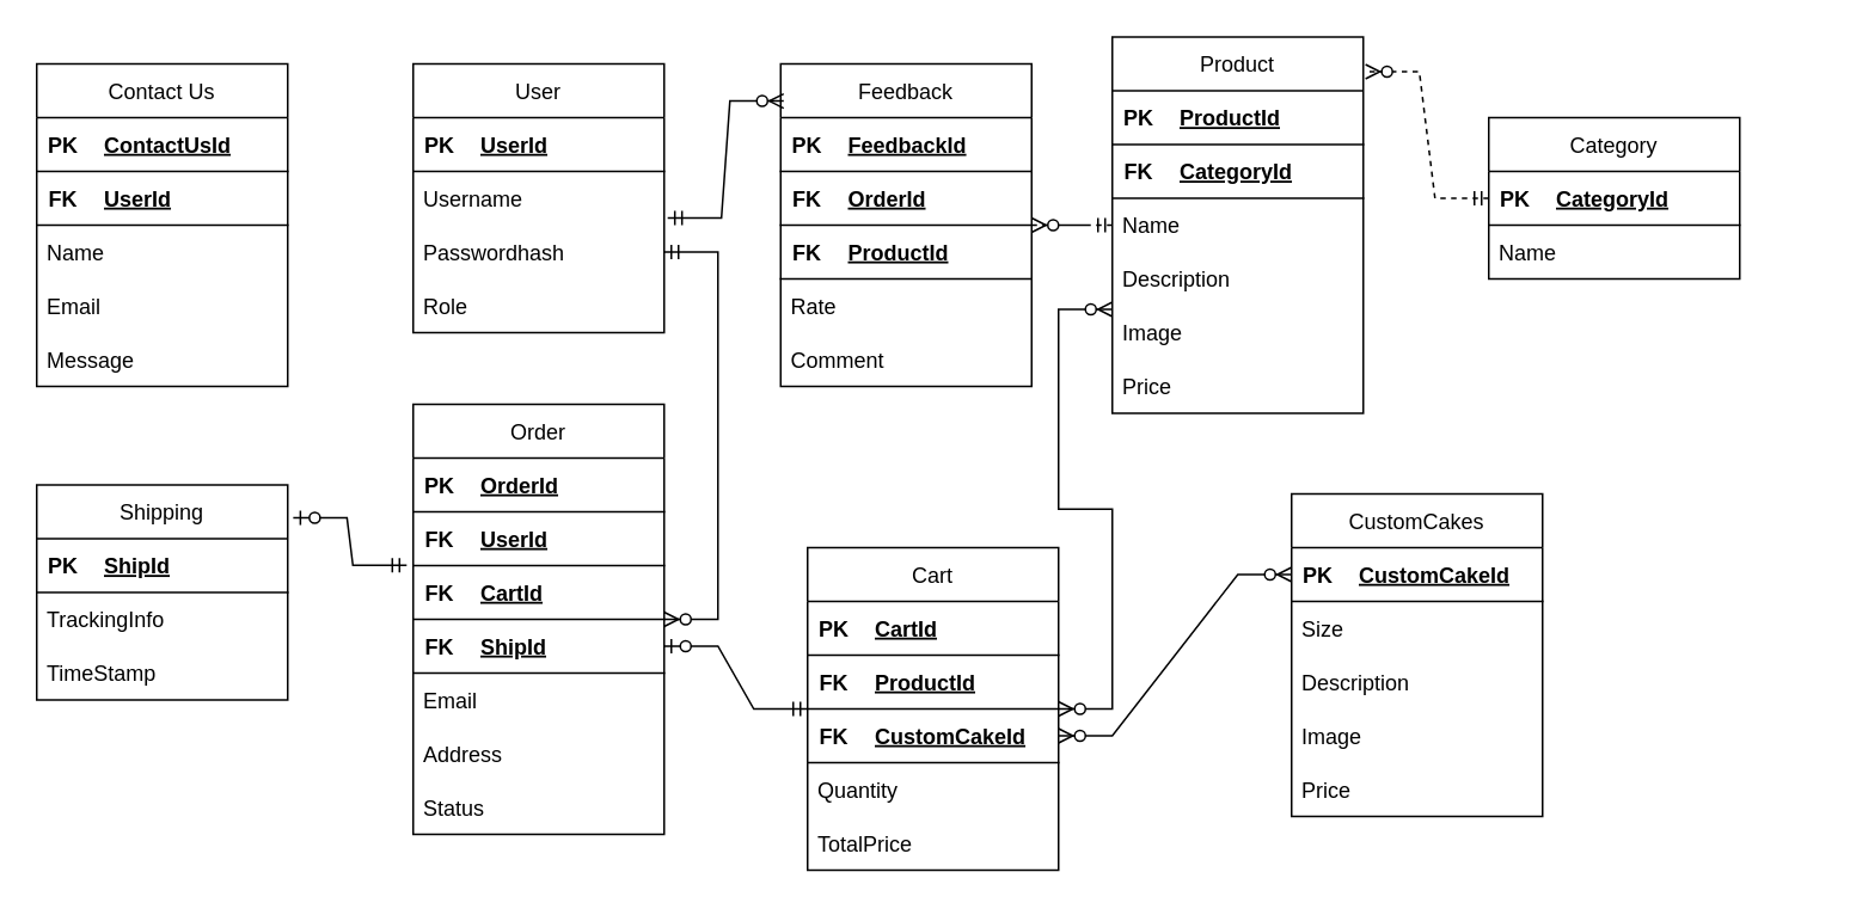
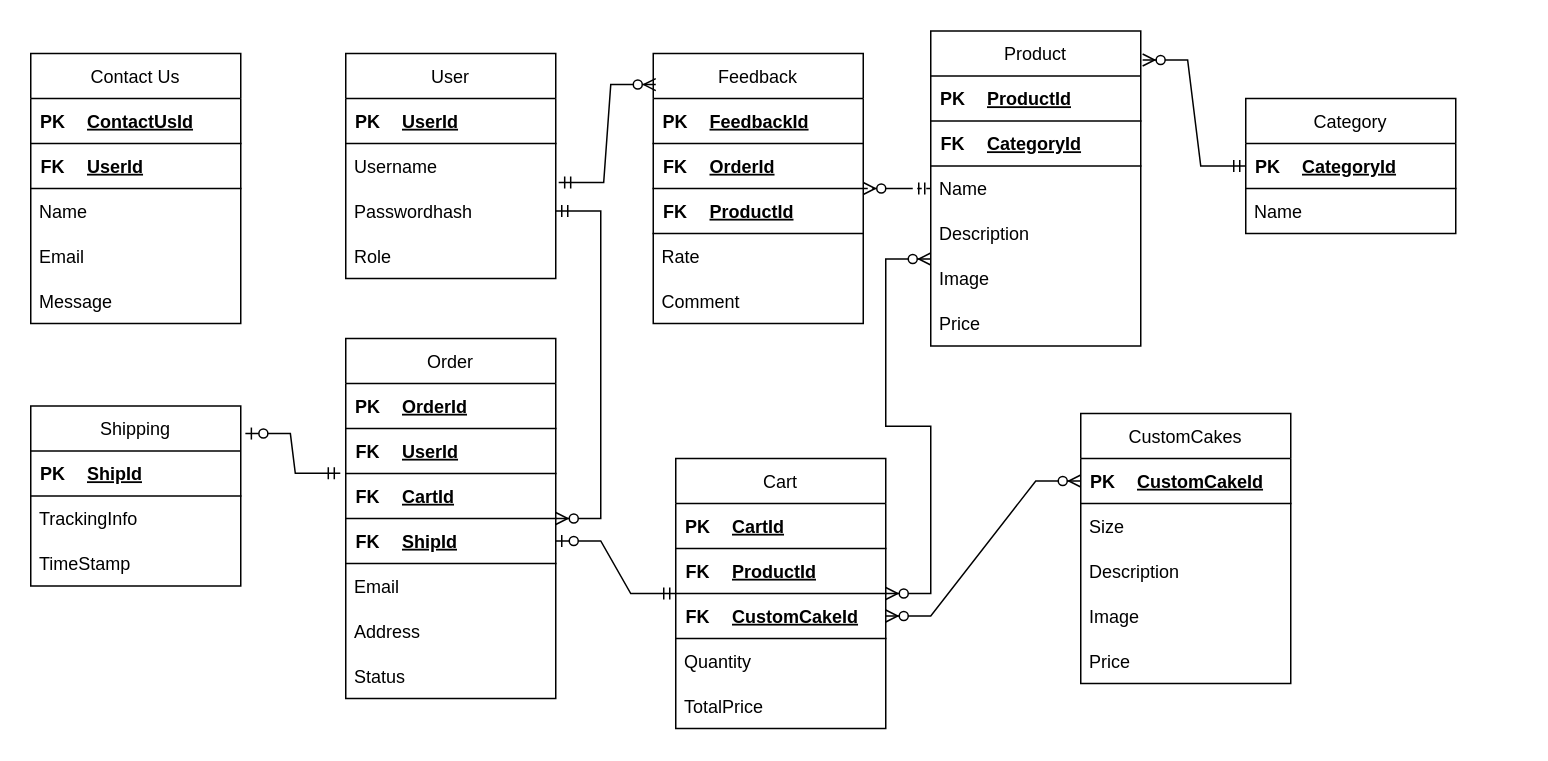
- <mxCell id="90" value="" style="edgeStyle=entityRelationEdgeStyle;fontSize=12;html=1;endArrow=ERzeroToMany;startArrow=ERmandOne;rounded=0;entryX=1.009;entryY=0.092;entryDx=0;entryDy=0;entryPerimeter=0;dashed=1;" parent="1" source="66" target="9" edge="1"><mxGeometry width="100" height="100" relative="1" as="geometry"><mxPoint x="630" y="215" as="sourcePoint" /><mxPoint x="730" y="115" as="targetPoint" /></mxGeometry></mxCell>
+ <mxCell id="90" value="" style="edgeStyle=entityRelationEdgeStyle;fontSize=12;html=1;endArrow=ERzeroToMany;startArrow=ERmandOne;rounded=0;entryX=1.009;entryY=0.092;entryDx=0;entryDy=0;entryPerimeter=0;" parent="1" source="66" target="9" edge="1"><mxGeometry width="100" height="100" relative="1" as="geometry"><mxPoint x="630" y="215" as="sourcePoint" /><mxPoint x="730" y="115" as="targetPoint" /></mxGeometry></mxCell>
